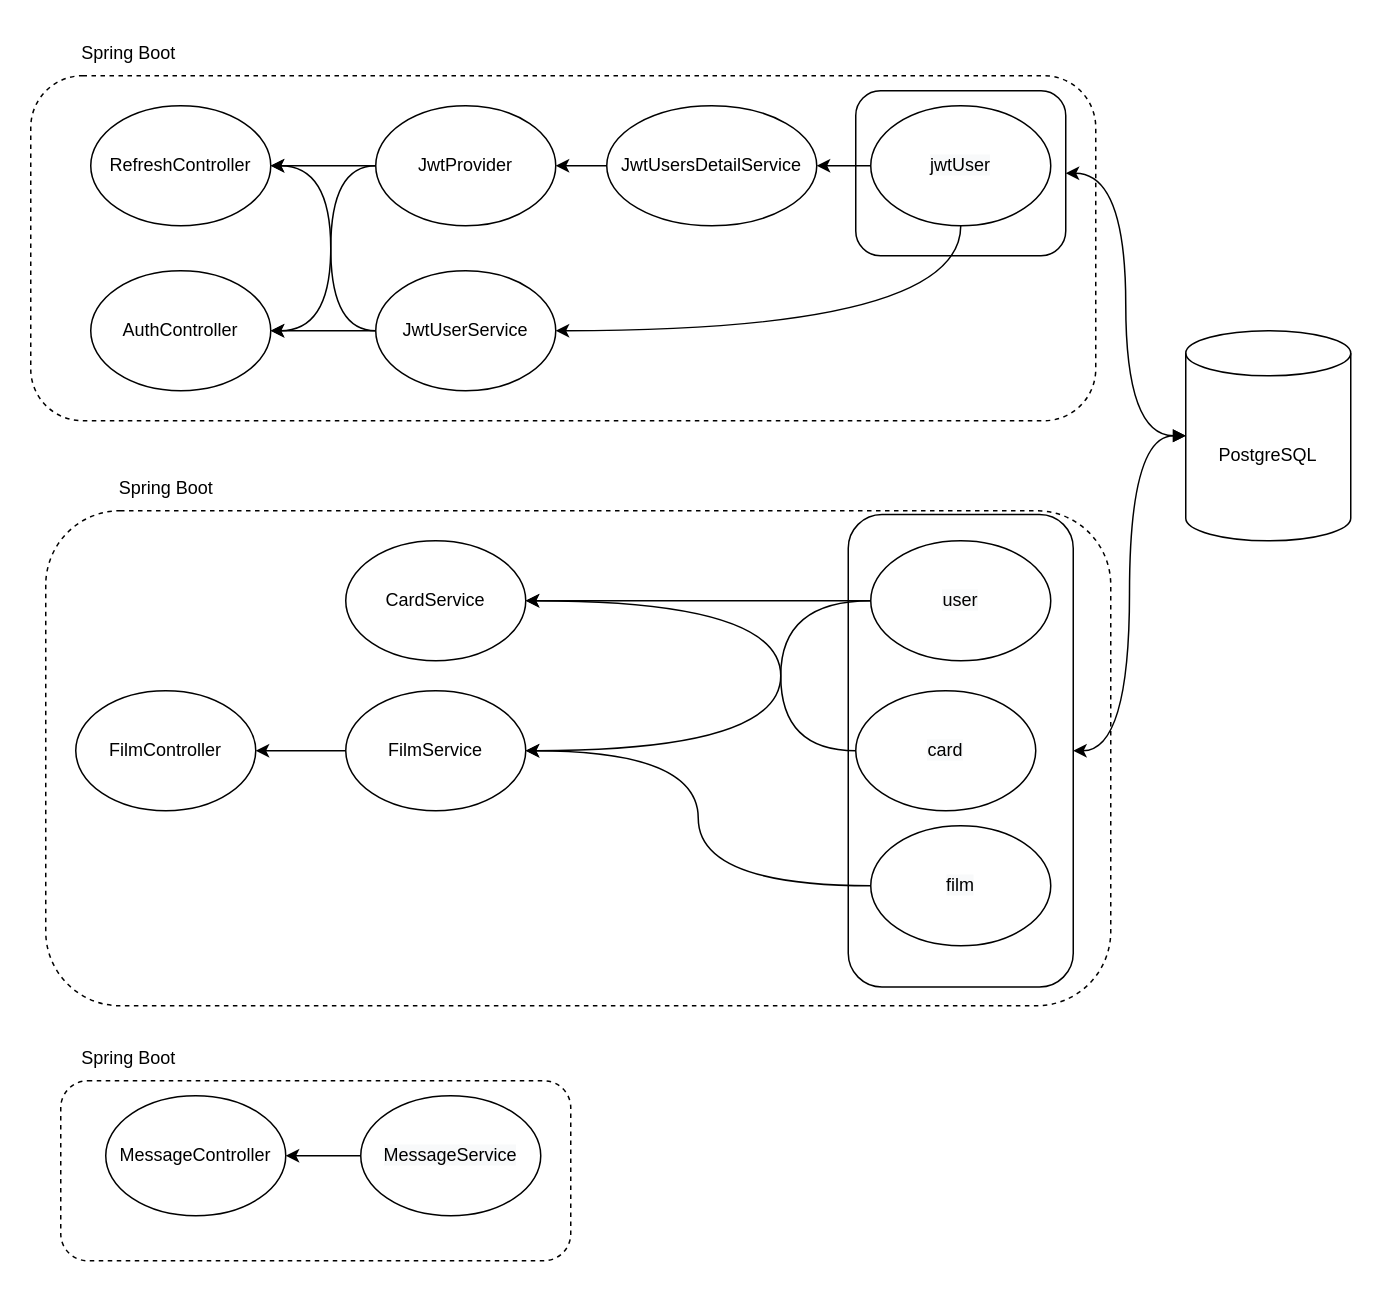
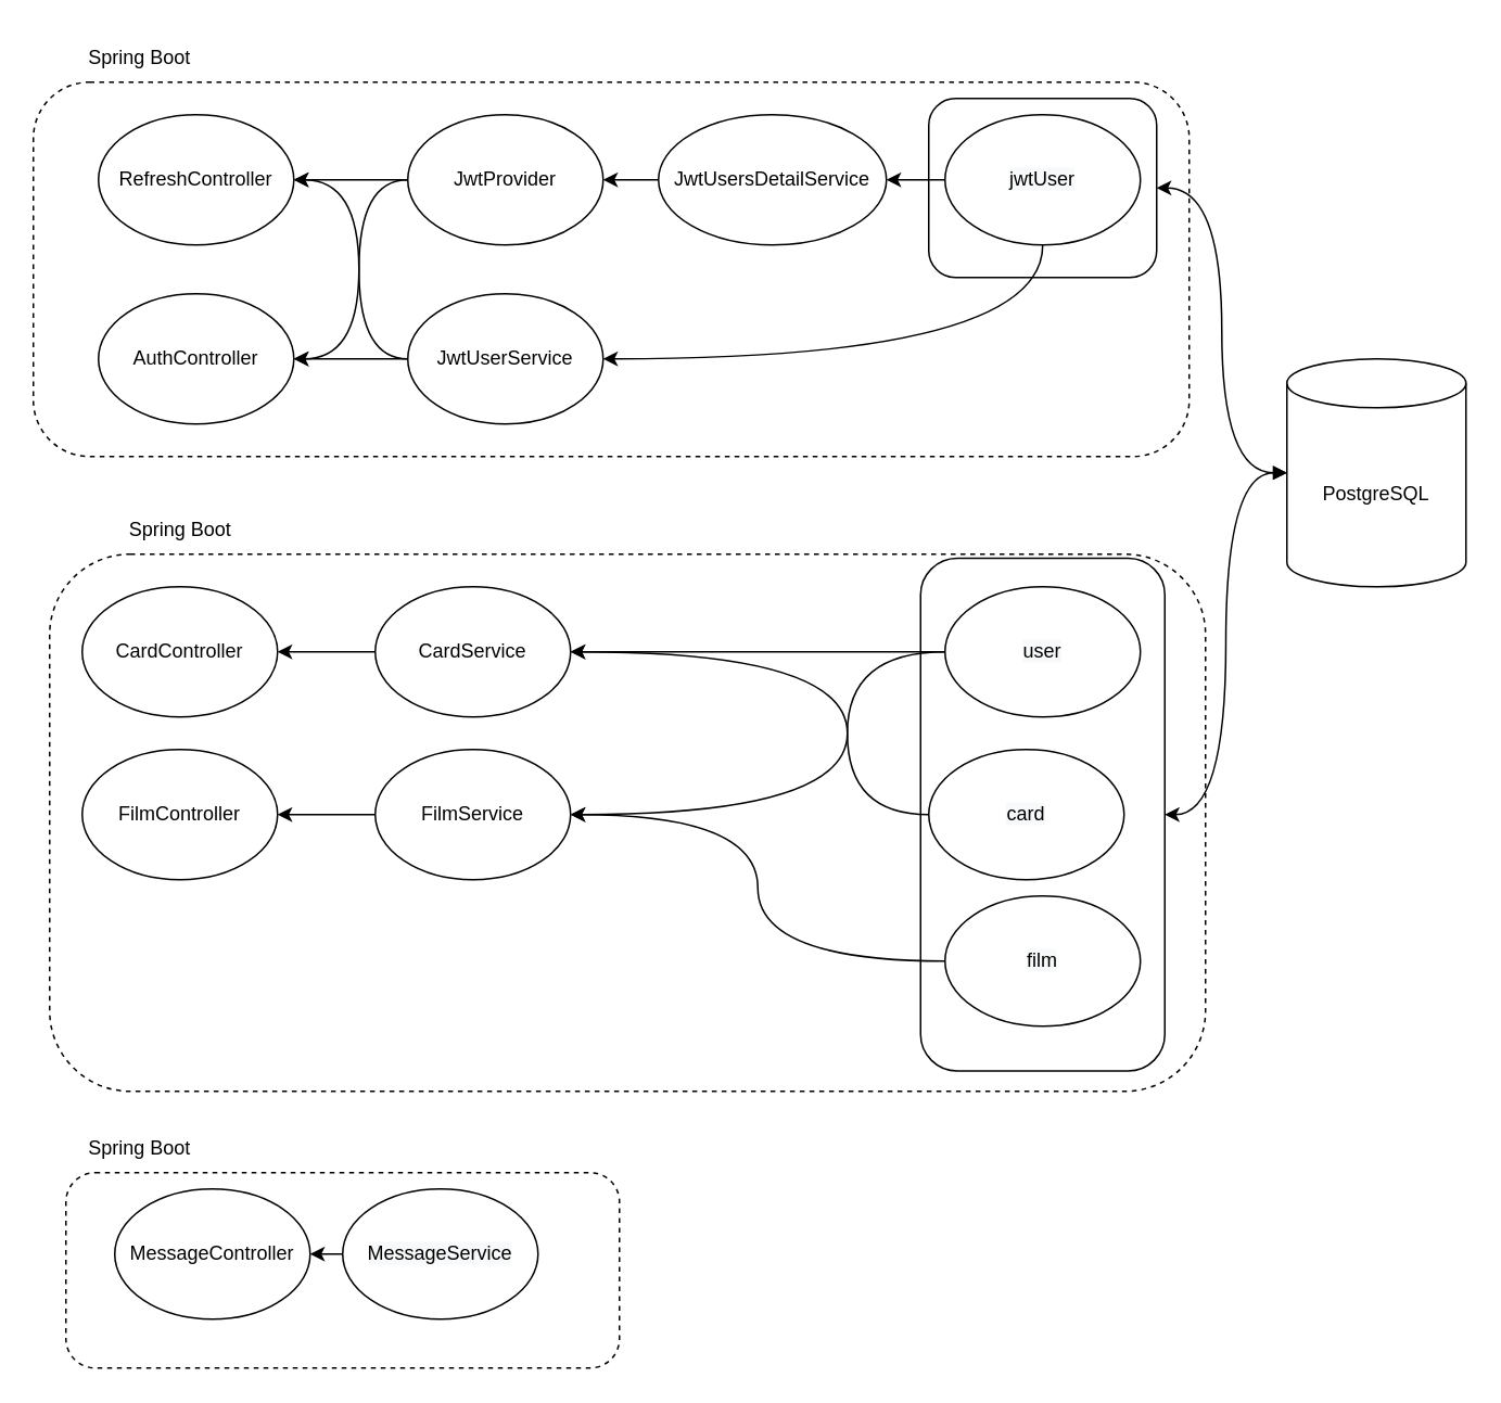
+ <mxCell id="5" value="CardController" style="ellipse;whiteSpace=wrap;html=1;" vertex="1" parent="1"><mxGeometry x="50" y="360" width="120" height="80" as="geometry" /></mxCell>
+ <mxCell id="29" style="edgeStyle=orthogonalEdgeStyle;curved=1;rounded=0;orthogonalLoop=1;jettySize=auto;html=1;" edge="1" parent="1" source="30" target="5"><mxGeometry relative="1" as="geometry" /></mxCell>
- <mxCell id="28" value="&lt;span style=&quot;color: rgb(0, 0, 0); font-family: Helvetica; font-size: 12px; font-style: normal; font-variant-ligatures: normal; font-variant-caps: normal; font-weight: 400; letter-spacing: normal; orphans: 2; text-align: center; text-indent: 0px; text-transform: none; widows: 2; word-spacing: 0px; -webkit-text-stroke-width: 0px; background-color: rgb(248, 249, 250); text-decoration-thickness: initial; text-decoration-style: initial; text-decoration-color: initial; float: none; display: inline !important;&quot;&gt;MessageService&lt;/span&gt;" style="ellipse;whiteSpace=wrap;html=1;" vertex="1" parent="1"><mxGeometry x="240" y="730" width="120" height="80" as="geometry" /></mxCell>
+ <mxCell id="28" value="&lt;span style=&quot;color: rgb(0, 0, 0); font-family: Helvetica; font-size: 12px; font-style: normal; font-variant-ligatures: normal; font-variant-caps: normal; font-weight: 400; letter-spacing: normal; orphans: 2; text-align: center; text-indent: 0px; text-transform: none; widows: 2; word-spacing: 0px; -webkit-text-stroke-width: 0px; background-color: rgb(248, 249, 250); text-decoration-thickness: initial; text-decoration-style: initial; text-decoration-color: initial; float: none; display: inline !important;&quot;&gt;MessageService&lt;/span&gt;" style="ellipse;whiteSpace=wrap;html=1;" vertex="1" parent="1"><mxGeometry x="210" y="730" width="120" height="80" as="geometry" /></mxCell>
